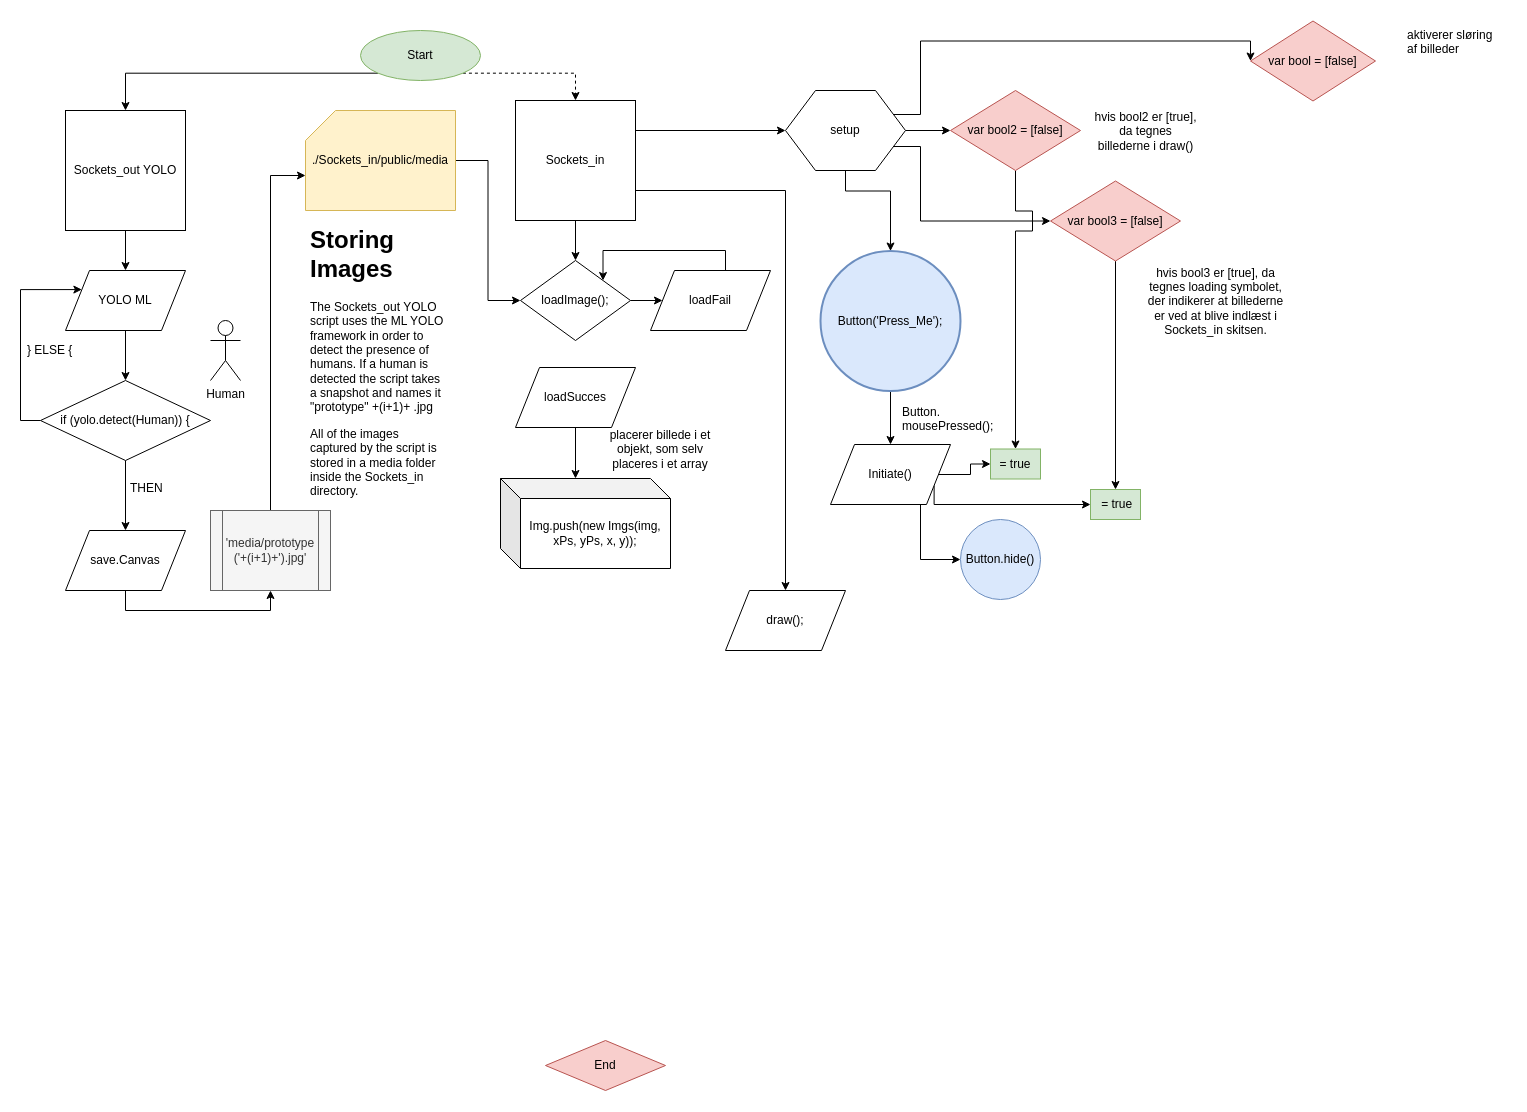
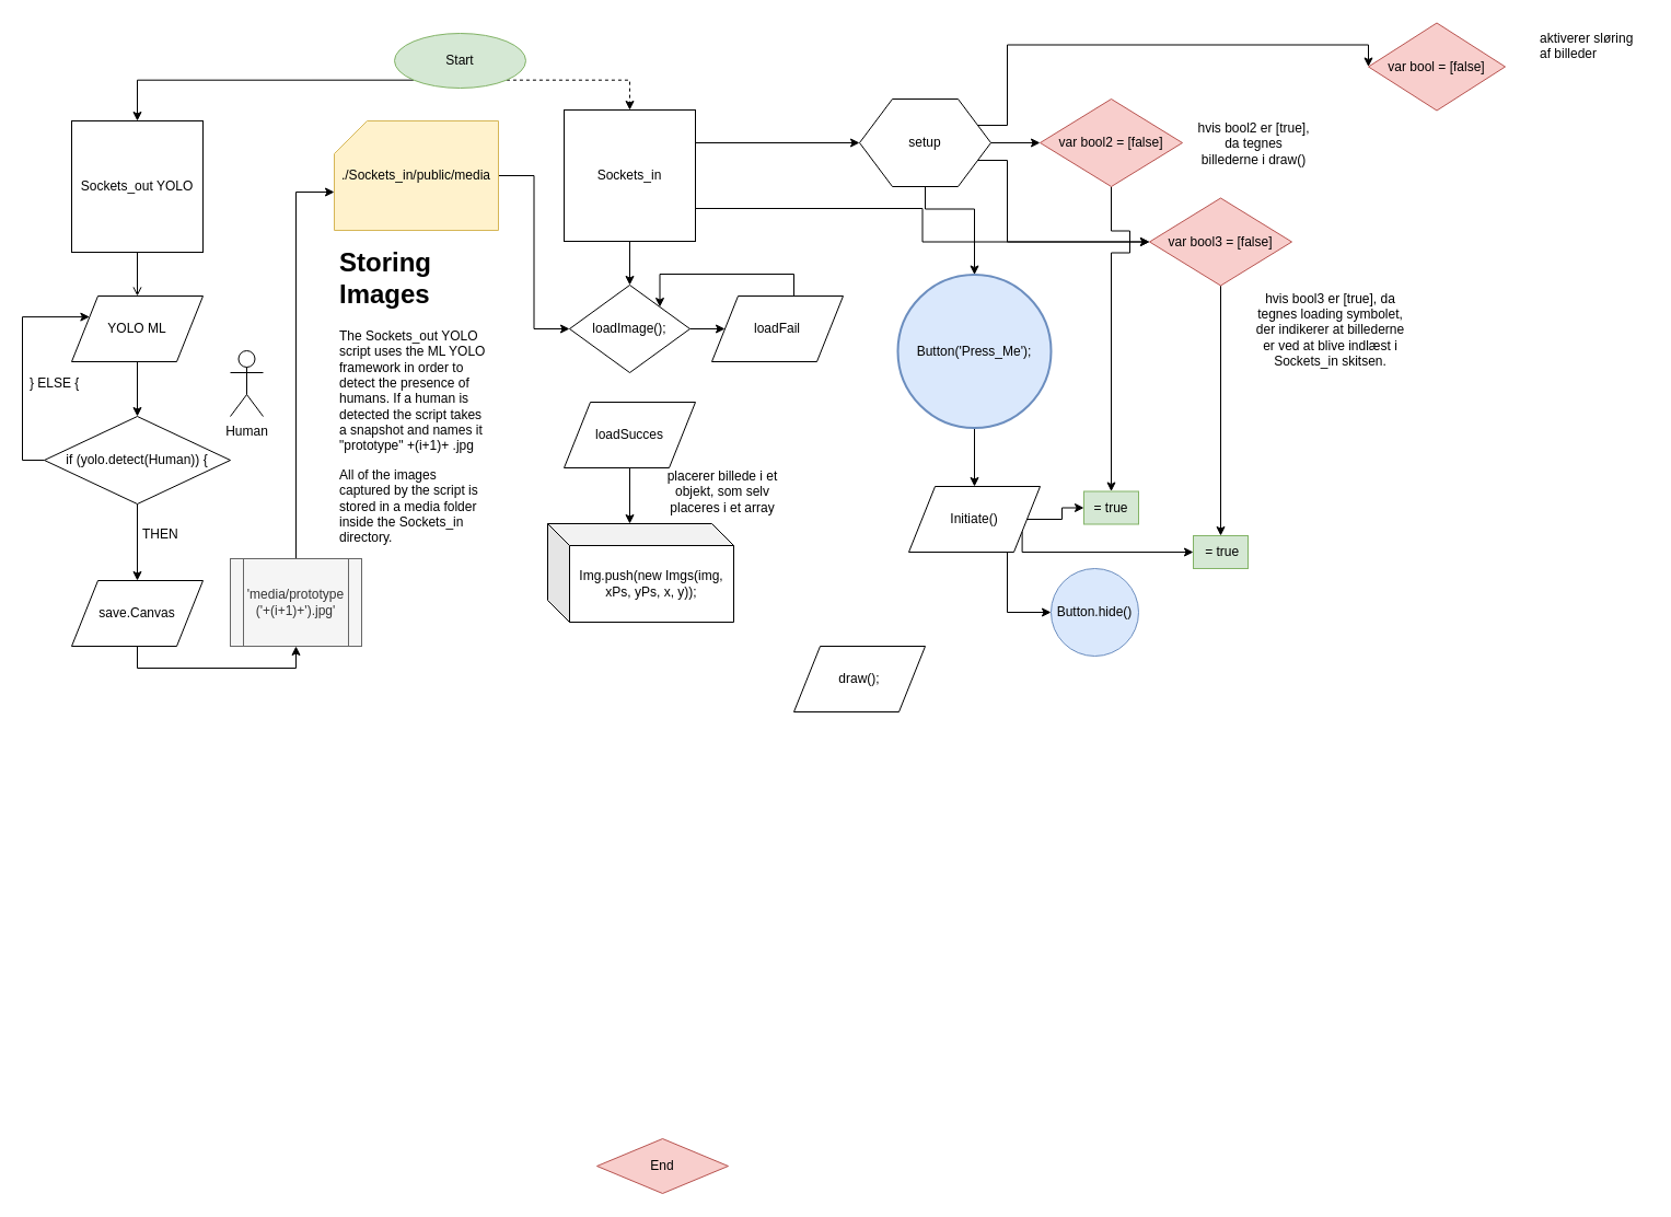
- <mxCell id="10" style="edgeStyle=orthogonalEdgeStyle;rounded=0;orthogonalLoop=1;jettySize=auto;html=1;exitX=0.5;exitY=1;exitDx=0;exitDy=0;" parent="1" source="11" target="13" edge="1"><mxGeometry relative="1" as="geometry" /></mxCell>
+ <mxCell id="10" style="edgeStyle=orthogonalEdgeStyle;rounded=0;orthogonalLoop=1;jettySize=auto;html=1;exitX=0.5;exitY=1;exitDx=0;exitDy=0;endArrow=open;" parent="1" source="11" target="13" edge="1"><mxGeometry relative="1" as="geometry" /></mxCell>
- <mxCell id="8" style="edgeStyle=orthogonalEdgeStyle;rounded=0;orthogonalLoop=1;jettySize=auto;html=1;exitX=1;exitY=0.75;exitDx=0;exitDy=0;entryX=0.5;entryY=0;entryDx=0;entryDy=0;" edge="1" parent="1" source="9" target="57"><mxGeometry relative="1" as="geometry" /></mxCell>
+ <mxCell id="8" style="edgeStyle=orthogonalEdgeStyle;rounded=0;orthogonalLoop=1;jettySize=auto;html=1;exitX=1;exitY=0.75;exitDx=0;exitDy=0;" edge="1" parent="1" source="9" target="43"><mxGeometry relative="1" as="geometry" /></mxCell>
- <mxCell id="50" value="Button.&lt;br&gt;mousePressed();" style="text;html=1;resizable=0;points=[];autosize=1;align=left;verticalAlign=top;spacingTop=-4;" parent="1" vertex="1"><mxGeometry x="900" y="402" width="110" height="30" as="geometry" /></mxCell>
